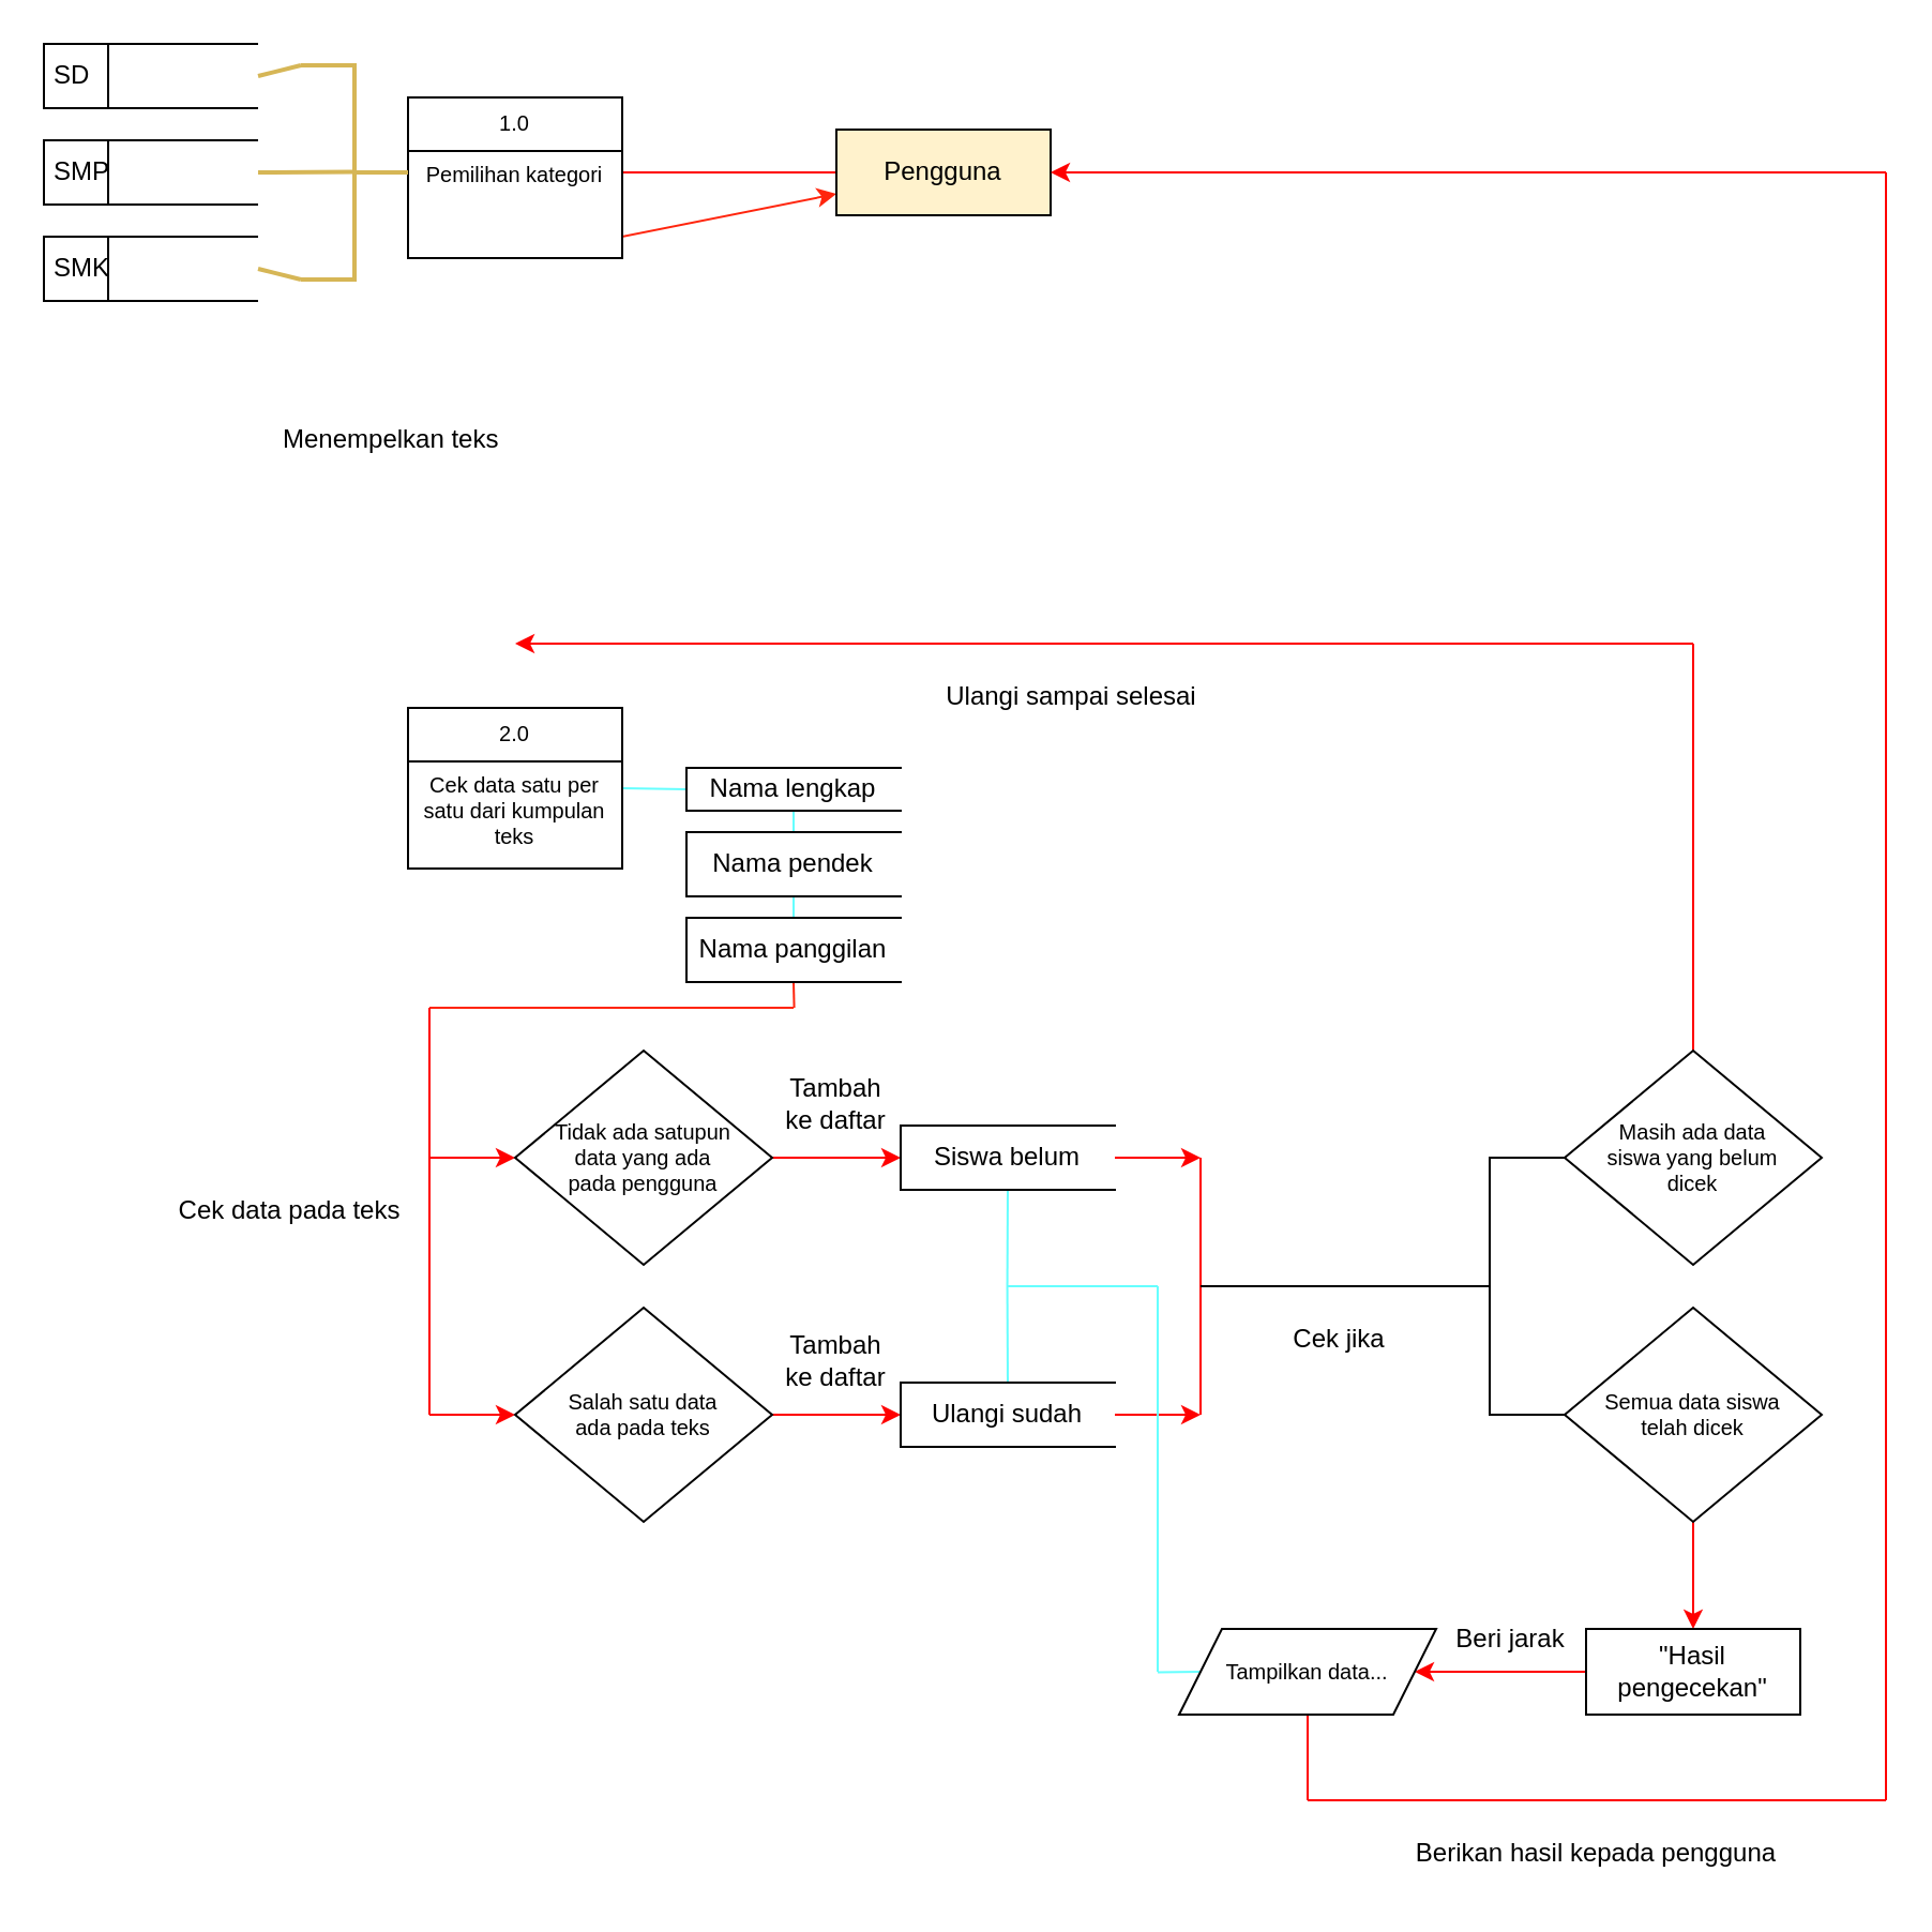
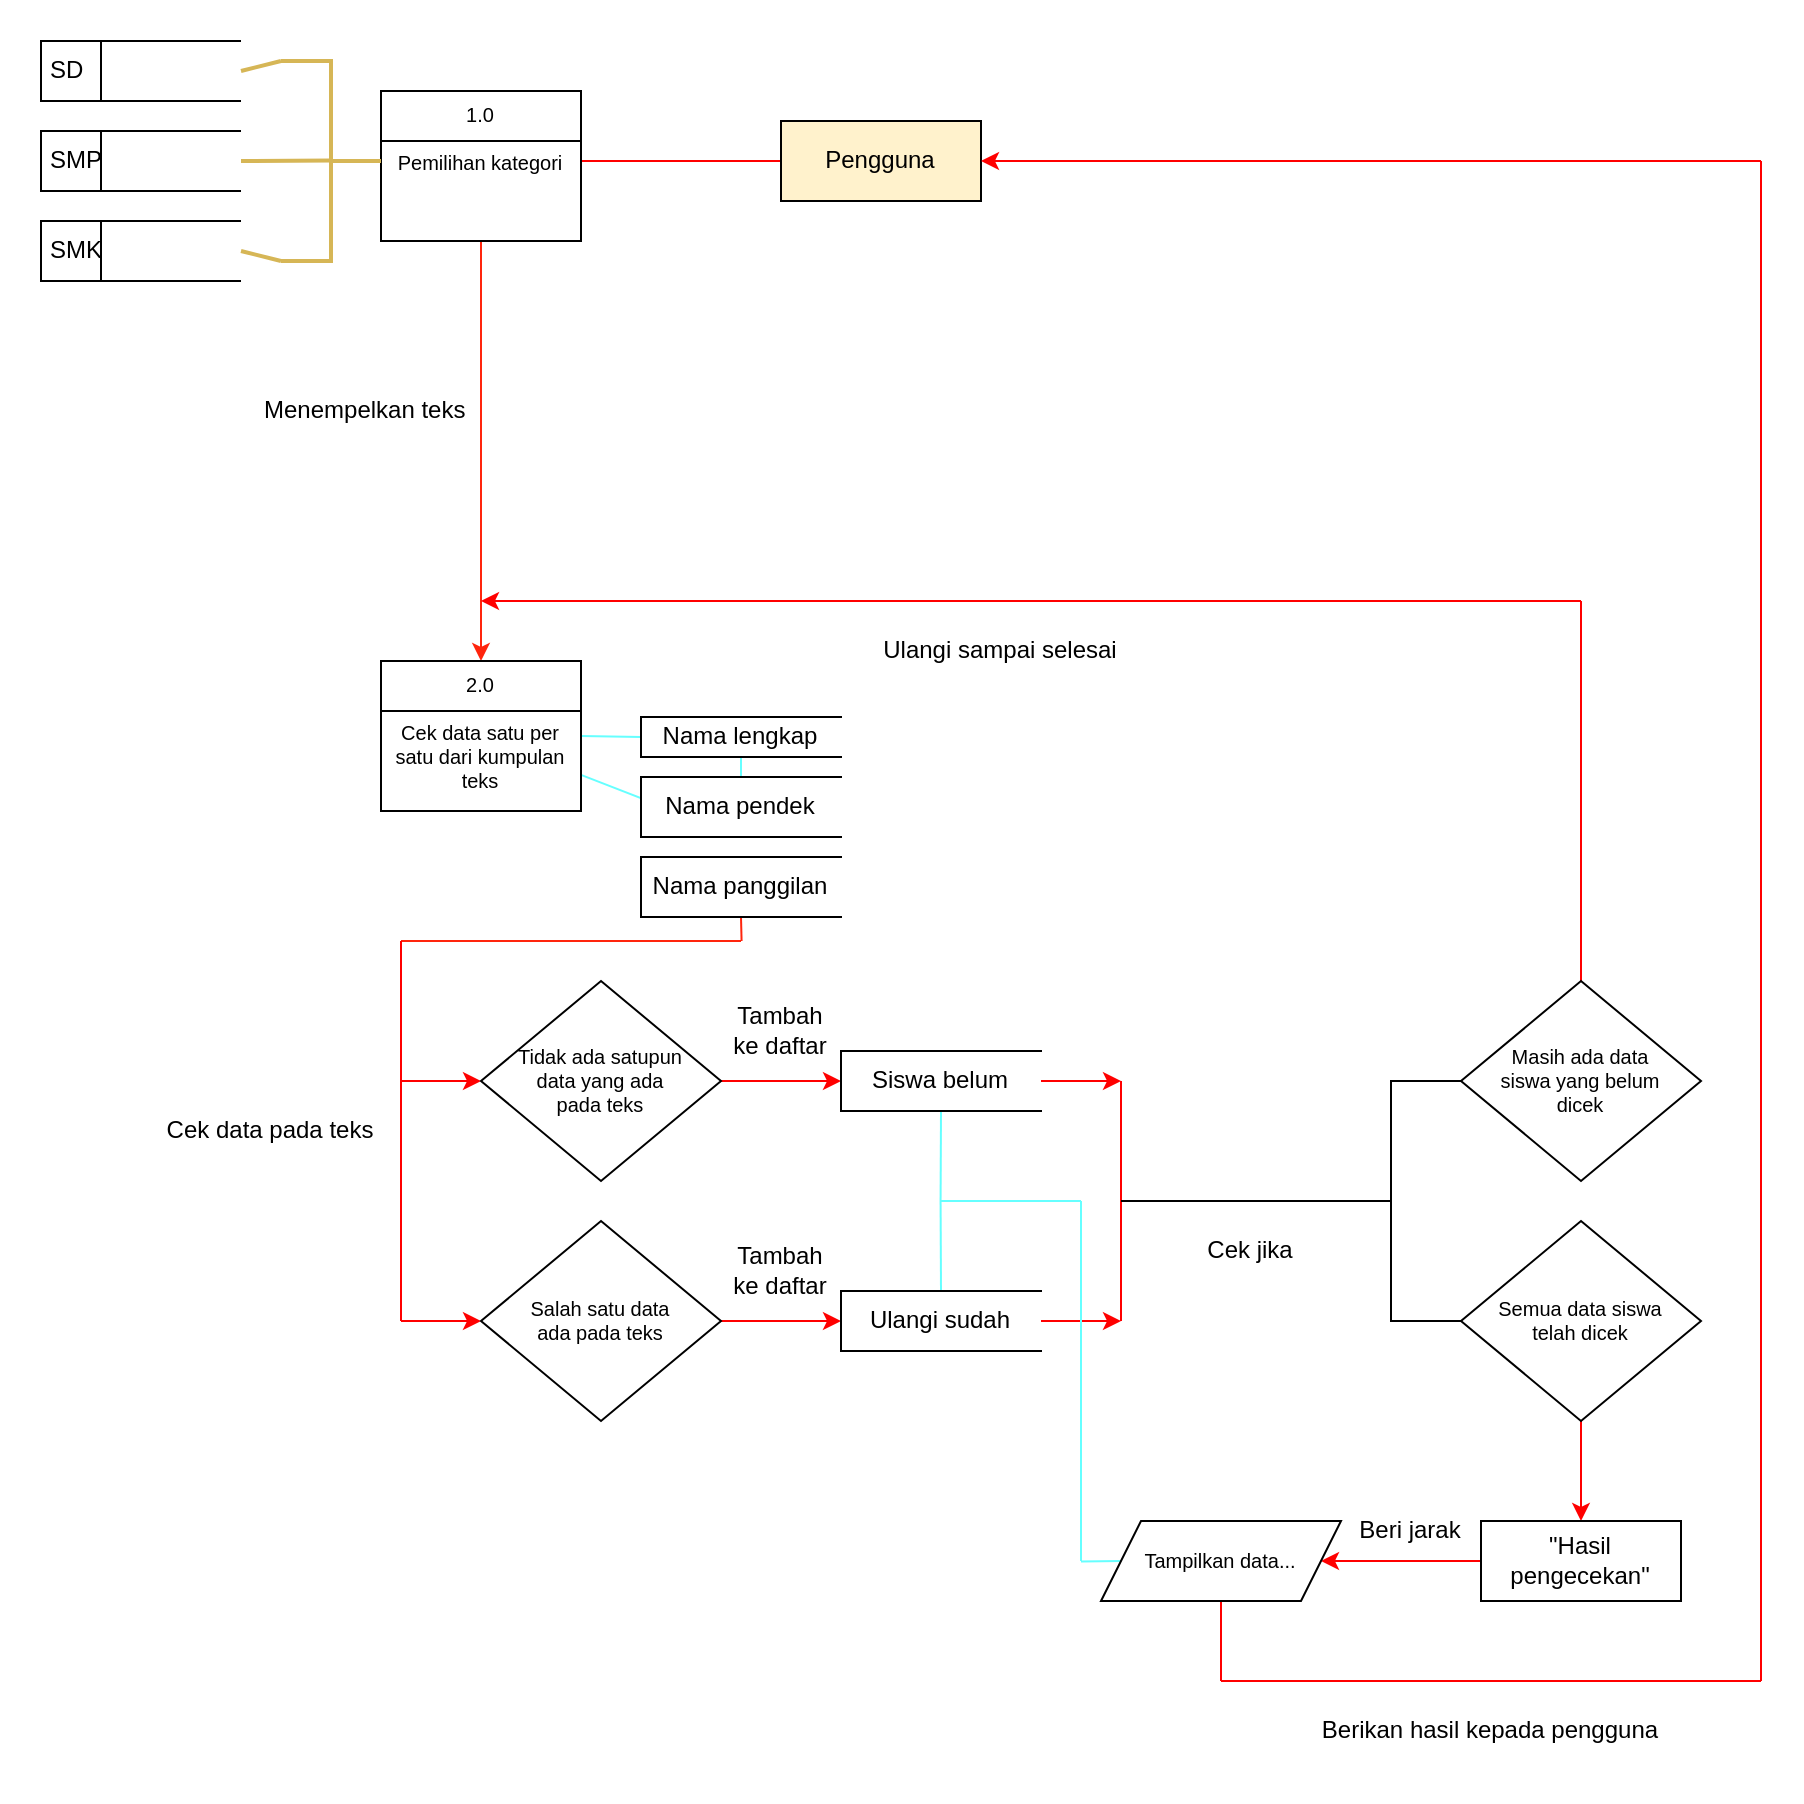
- <mxCell id="9" style="edgeStyle=none;html=1;fillColor=#e51400;strokeColor=#FF250D;exitX=0.5;exitY=1;exitDx=0;exitDy=0;" parent="1" source="57" target="12" edge="1"><mxGeometry relative="1" as="geometry"><mxPoint x="240" y="245" as="sourcePoint" /><mxPoint x="240" y="290" as="targetPoint" /></mxGeometry></mxCell>
+ <mxCell id="9" style="edgeStyle=none;html=1;entryX=0.5;entryY=0;entryDx=0;entryDy=0;fillColor=#e51400;strokeColor=#FF250D;exitX=0.5;exitY=1;exitDx=0;exitDy=0;" parent="1" source="57" target="10" edge="1"><mxGeometry relative="1" as="geometry"><mxPoint x="240" y="245" as="sourcePoint" /><mxPoint x="240" y="290" as="targetPoint" /></mxGeometry></mxCell>
- <mxCell id="5" style="edgeStyle=none;html=1;exitX=0.5;exitY=1;exitDx=0;exitDy=0;endArrow=none;endFill=0;strokeColor=#66FFFF;" parent="1" source="6" target="8" edge="1"><mxGeometry relative="1" as="geometry" /></mxCell>
+ <mxCell id="5" style="edgeStyle=none;html=1;exitX=0.5;exitY=1;exitDx=0;exitDy=0;endArrow=none;endFill=0;strokeColor=#66FFFF;" parent="1" source="6" target="10" edge="1"><mxGeometry relative="1" as="geometry" /></mxCell>
- <mxCell id="35" value="Tidak ada satupun&lt;div&gt;data yang ada&lt;/div&gt;&lt;div&gt;pada pengguna&lt;/div&gt;" style="shape=rhombus;html=1;dashed=0;whiteSpace=wrap;perimeter=rhombusPerimeter;fontSize=10;" parent="1" vertex="1"><mxGeometry x="240" y="490" width="120" height="100" as="geometry" /></mxCell>
+ <mxCell id="35" value="Tidak ada satupun&lt;div&gt;data yang ada&lt;/div&gt;&lt;div&gt;pada teks&lt;/div&gt;" style="shape=rhombus;html=1;dashed=0;whiteSpace=wrap;perimeter=rhombusPerimeter;fontSize=10;" parent="1" vertex="1"><mxGeometry x="240" y="490" width="120" height="100" as="geometry" /></mxCell>
